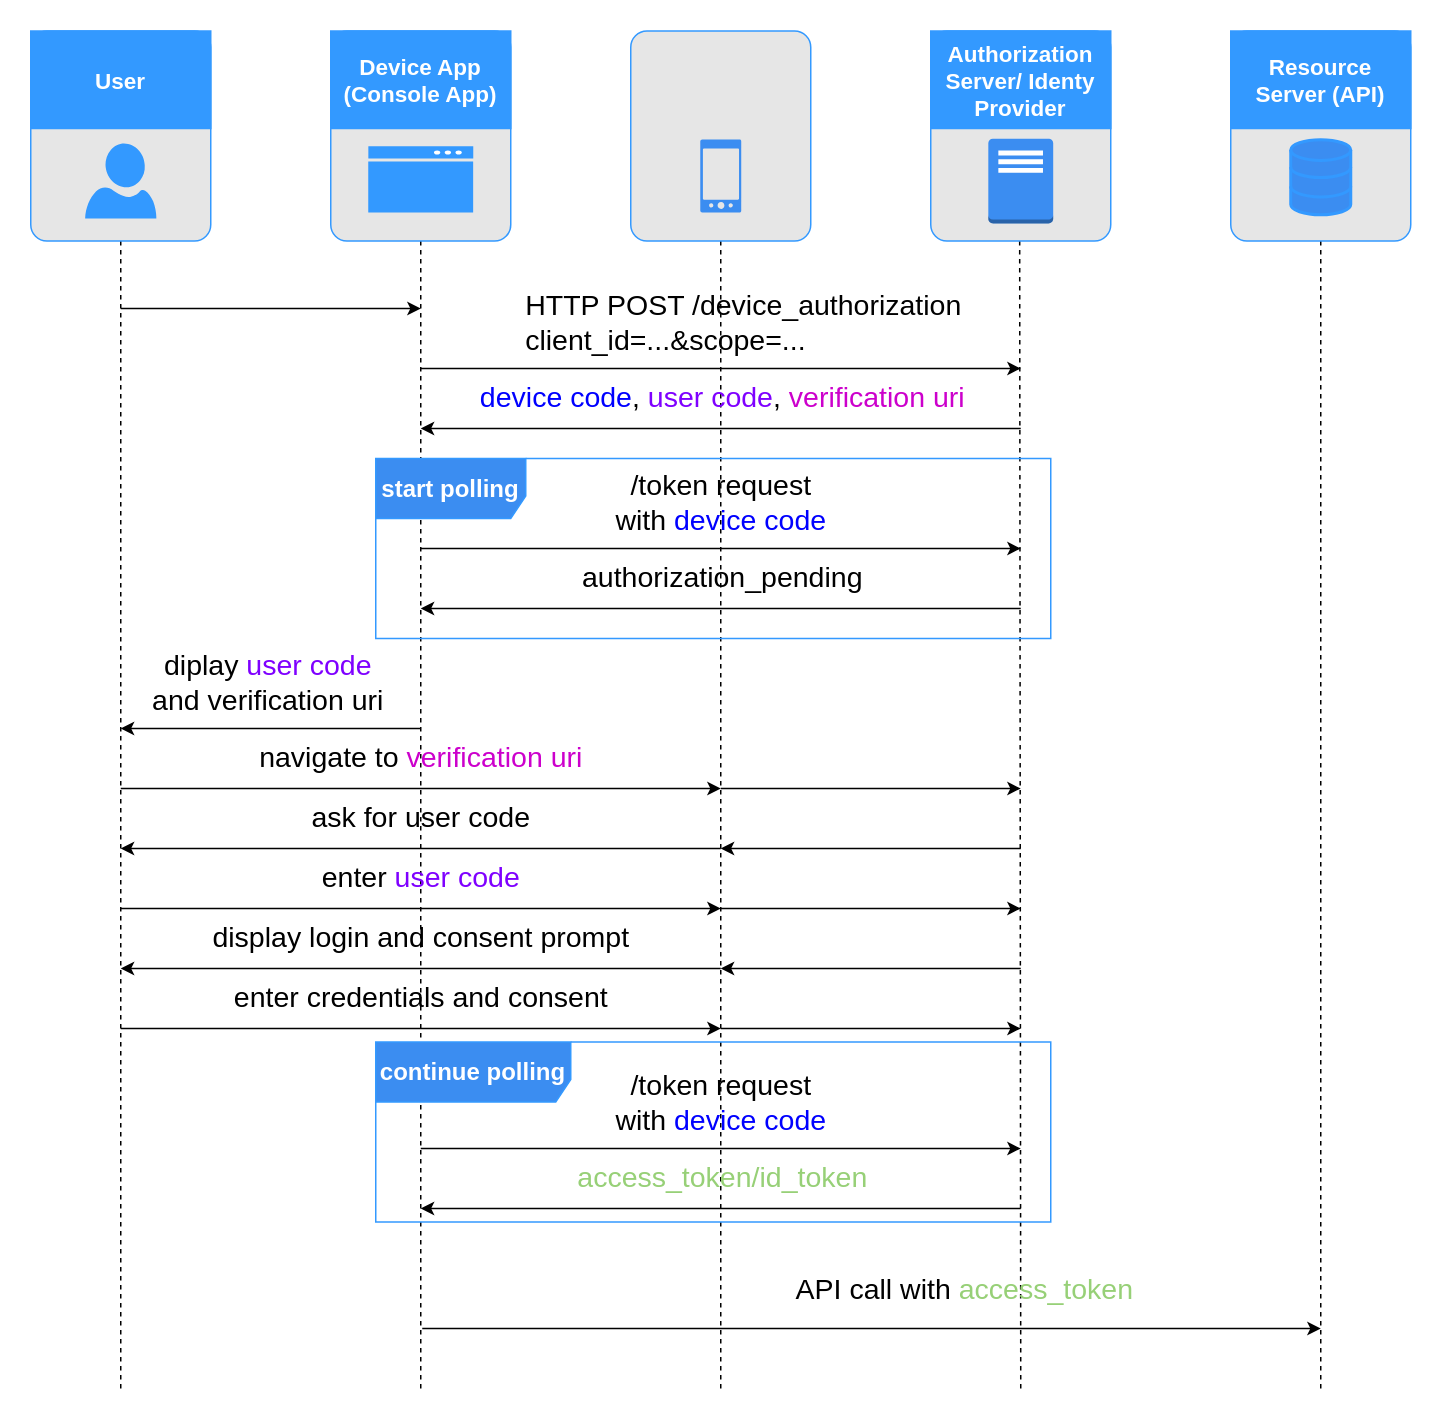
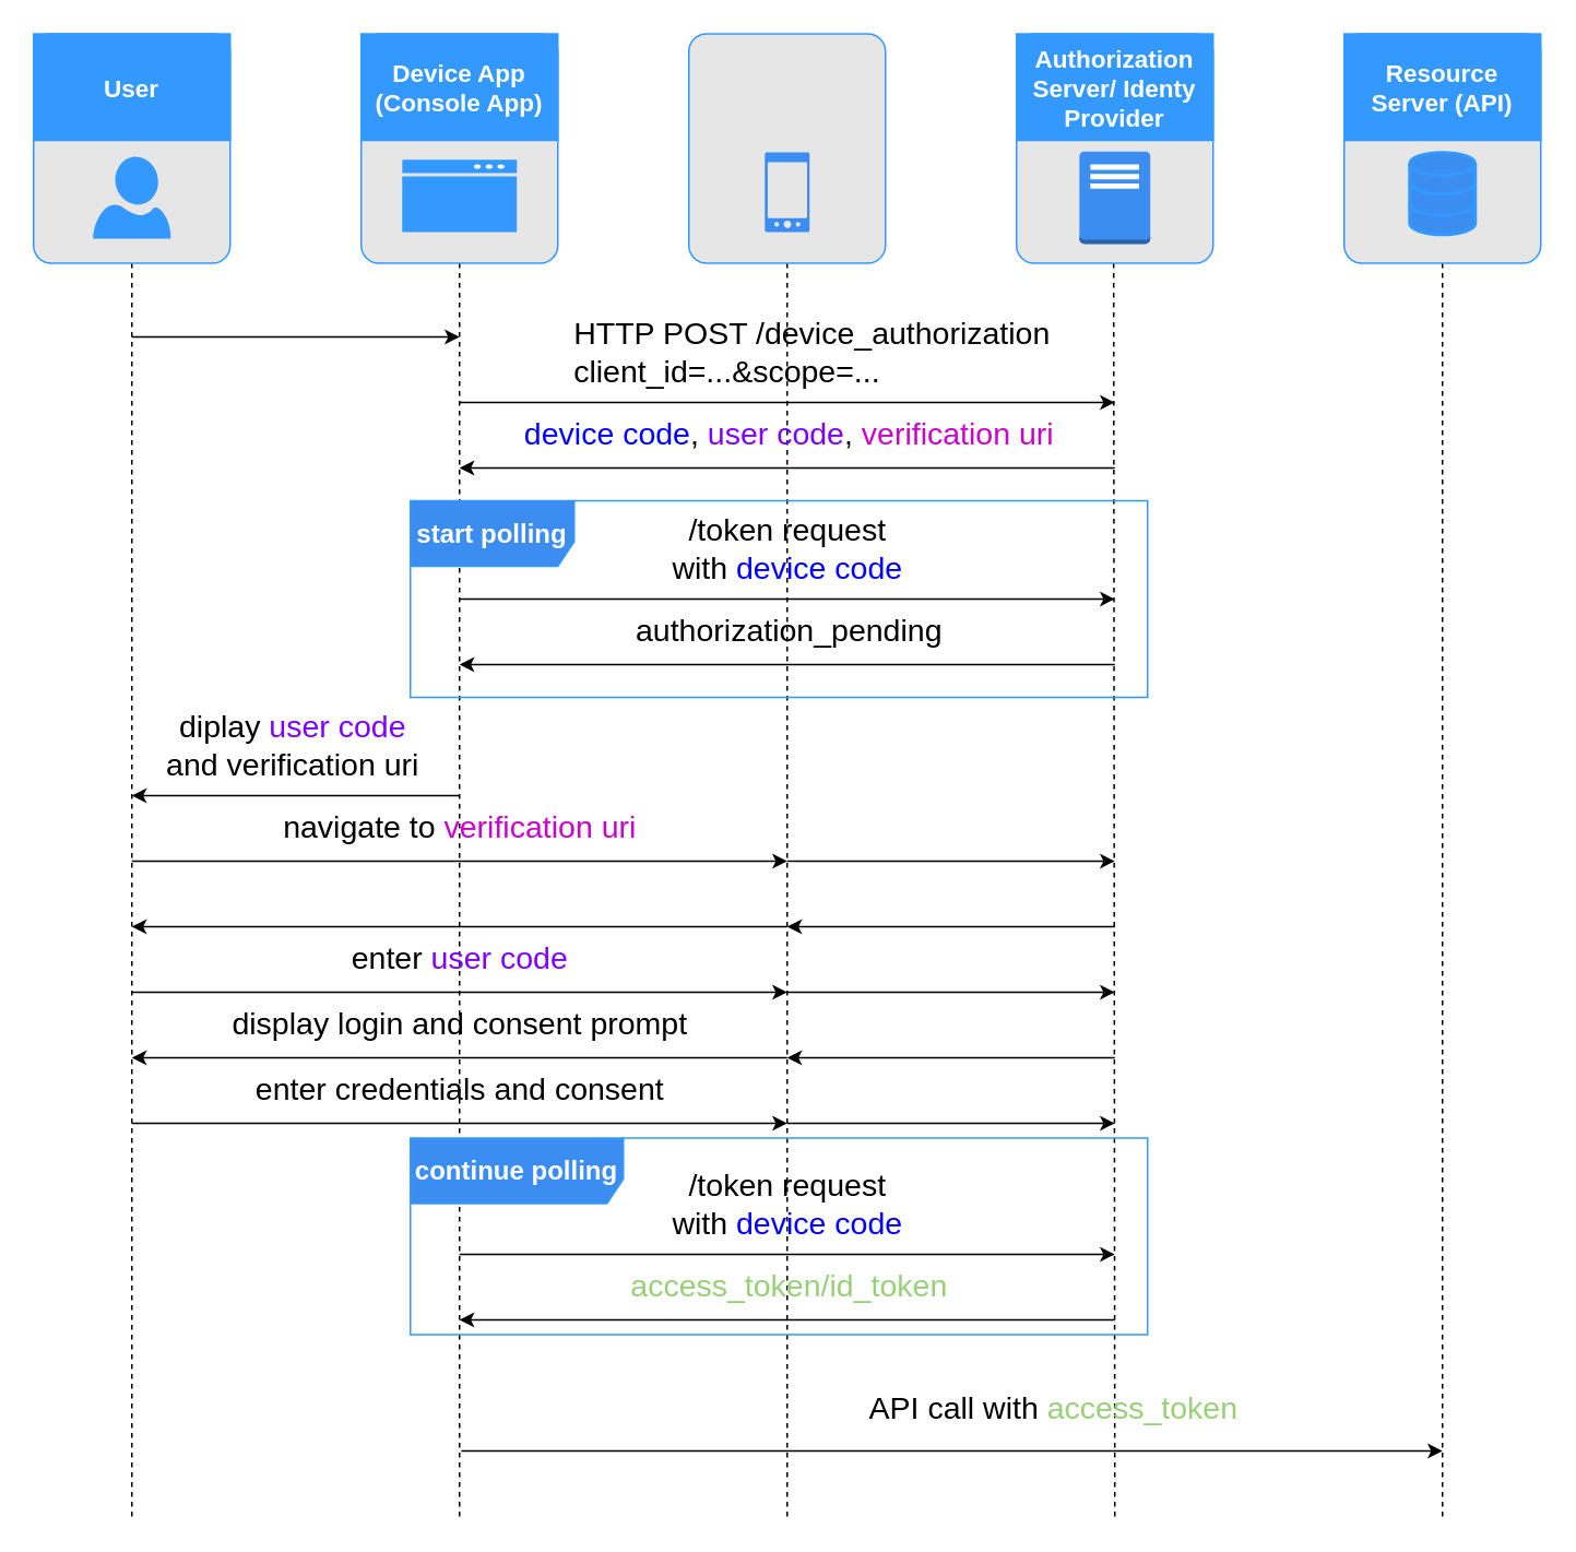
- <mxCell id="36" value="ask for user code" style="text;html=1;align=center;verticalAlign=middle;resizable=0;points=[];autosize=1;strokeColor=none;fillColor=none;fontSize=19;labelBackgroundColor=none;" parent="1" vertex="1"><mxGeometry x="195" y="525" width="170" height="40" as="geometry" /></mxCell>
